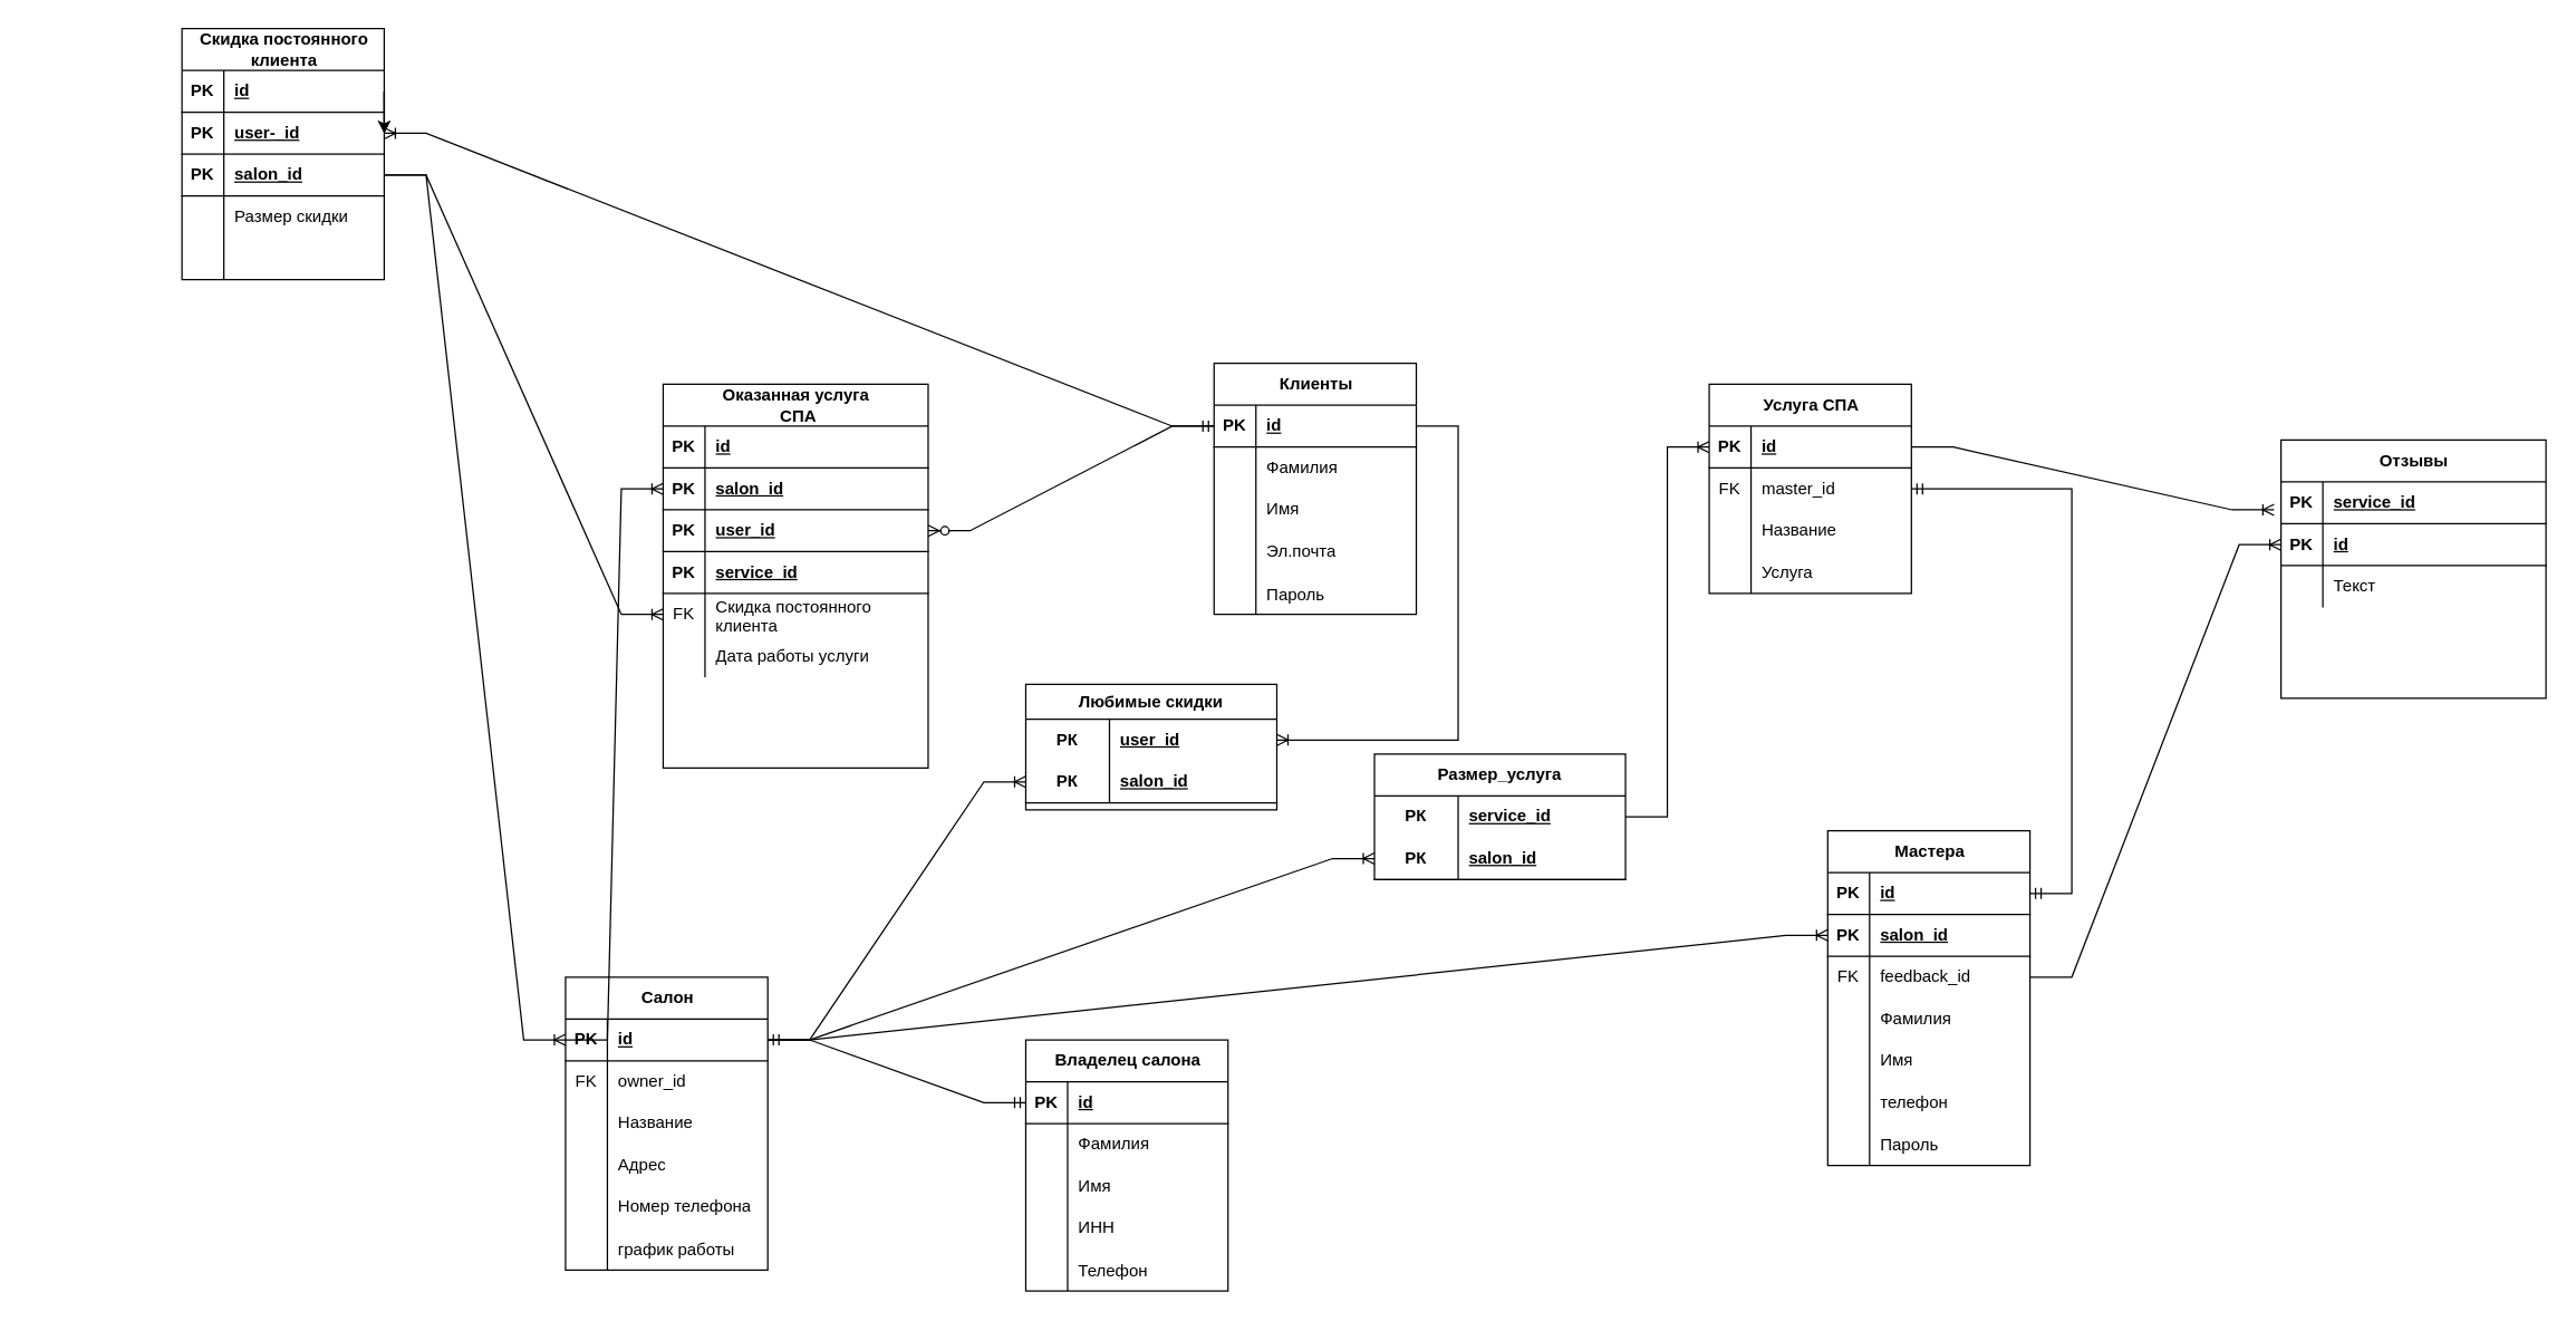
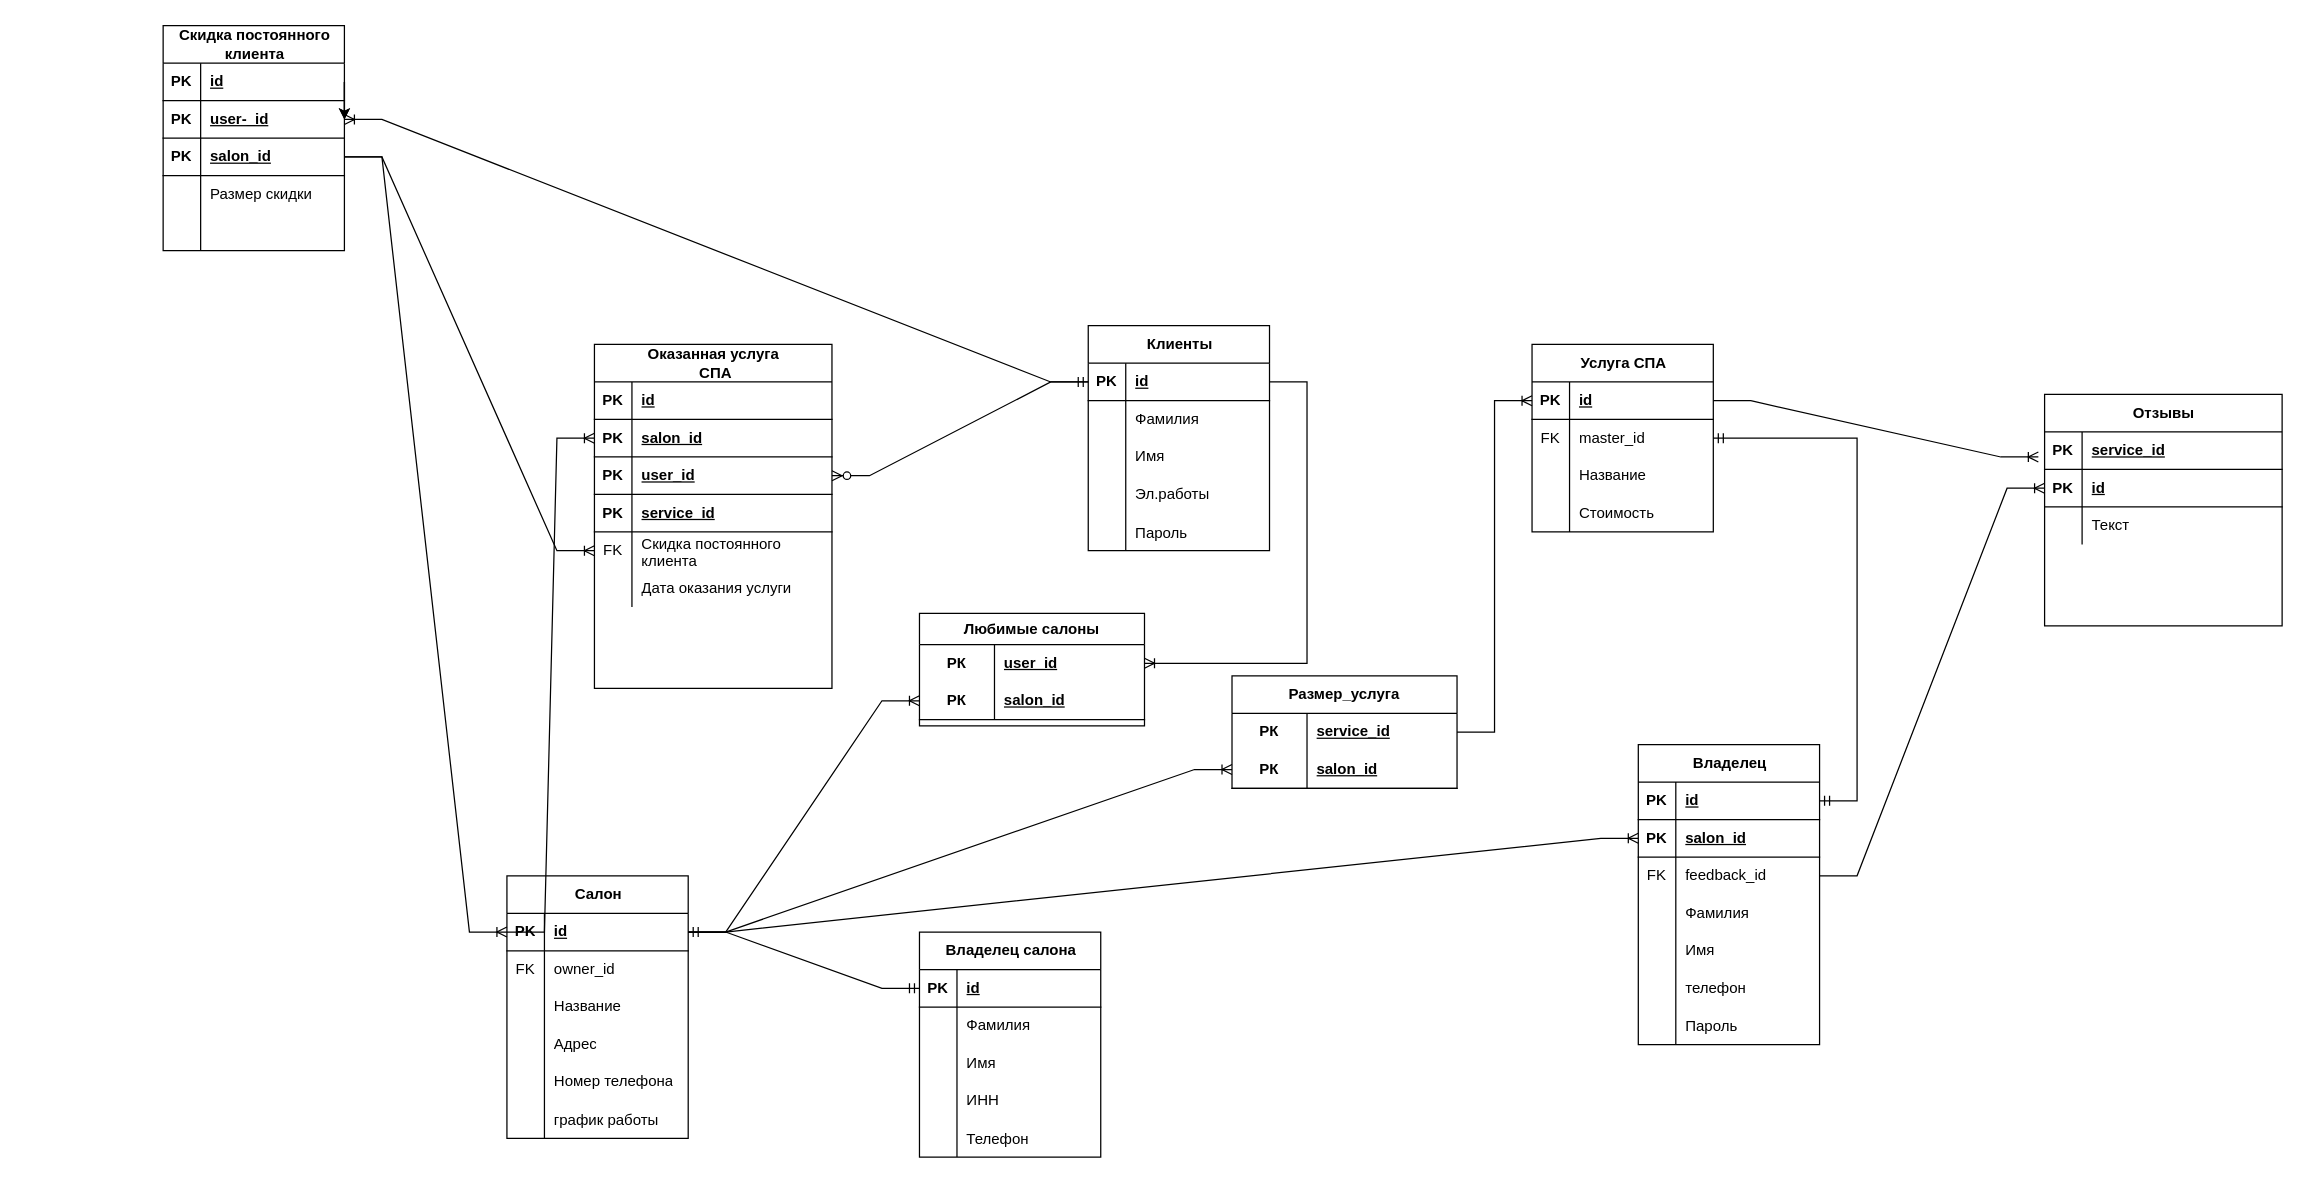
- <mxCell id="16" value="Эл.почта" style="shape=partialRectangle;connectable=0;fillColor=none;top=0;left=0;bottom=0;right=0;align=left;spacingLeft=6;overflow=hidden;whiteSpace=wrap;html=1;" parent="14" vertex="1"><mxGeometry x="30" width="115" height="30" as="geometry"><mxRectangle width="115" height="30" as="alternateBounds" /></mxGeometry></mxCell>
+ <mxCell id="16" value="Эл.работы" style="shape=partialRectangle;connectable=0;fillColor=none;top=0;left=0;bottom=0;right=0;align=left;spacingLeft=6;overflow=hidden;whiteSpace=wrap;html=1;" parent="14" vertex="1"><mxGeometry x="30" width="115" height="30" as="geometry"><mxRectangle width="115" height="30" as="alternateBounds" /></mxGeometry></mxCell>
- <mxCell id="51" value="Услуга" style="shape=partialRectangle;connectable=0;fillColor=none;top=0;left=0;bottom=0;right=0;align=left;spacingLeft=6;overflow=hidden;whiteSpace=wrap;html=1;" parent="49" vertex="1"><mxGeometry x="30" width="115" height="30" as="geometry"><mxRectangle width="115" height="30" as="alternateBounds" /></mxGeometry></mxCell>
+ <mxCell id="51" value="Стоимость" style="shape=partialRectangle;connectable=0;fillColor=none;top=0;left=0;bottom=0;right=0;align=left;spacingLeft=6;overflow=hidden;whiteSpace=wrap;html=1;" parent="49" vertex="1"><mxGeometry x="30" width="115" height="30" as="geometry"><mxRectangle width="115" height="30" as="alternateBounds" /></mxGeometry></mxCell>
- <mxCell id="38" value="Дата работы услуги" style="shape=partialRectangle;connectable=0;fillColor=none;top=0;left=0;bottom=0;right=0;align=left;spacingLeft=6;overflow=hidden;whiteSpace=wrap;html=1;" parent="36" vertex="1"><mxGeometry x="30" width="160" height="30" as="geometry"><mxRectangle width="160" height="30" as="alternateBounds" /></mxGeometry></mxCell>
+ <mxCell id="38" value="Дата оказания услуги" style="shape=partialRectangle;connectable=0;fillColor=none;top=0;left=0;bottom=0;right=0;align=left;spacingLeft=6;overflow=hidden;whiteSpace=wrap;html=1;" parent="36" vertex="1"><mxGeometry x="30" width="160" height="30" as="geometry"><mxRectangle width="160" height="30" as="alternateBounds" /></mxGeometry></mxCell>
- <mxCell id="135" value="Любимые скидки" style="shape=table;startSize=25;container=1;collapsible=1;childLayout=tableLayout;fixedRows=1;rowLines=0;fontStyle=1;align=center;resizeLast=1;html=1;whiteSpace=wrap;" parent="1" vertex="1"><mxGeometry x="735" y="490" width="180" height="90" as="geometry" /></mxCell>
+ <mxCell id="135" value="Любимые салоны" style="shape=table;startSize=25;container=1;collapsible=1;childLayout=tableLayout;fixedRows=1;rowLines=0;fontStyle=1;align=center;resizeLast=1;html=1;whiteSpace=wrap;" parent="1" vertex="1"><mxGeometry x="735" y="490" width="180" height="90" as="geometry" /></mxCell>
- <mxCell id="71" value="Мастера" style="shape=table;startSize=30;container=1;collapsible=1;childLayout=tableLayout;fixedRows=1;rowLines=0;fontStyle=1;align=center;resizeLast=1;html=1;" parent="1" vertex="1"><mxGeometry x="1310" y="595" width="145" height="240" as="geometry" /></mxCell>
+ <mxCell id="71" value="Владелец" style="shape=table;startSize=30;container=1;collapsible=1;childLayout=tableLayout;fixedRows=1;rowLines=0;fontStyle=1;align=center;resizeLast=1;html=1;" parent="1" vertex="1"><mxGeometry x="1310" y="595" width="145" height="240" as="geometry" /></mxCell>
